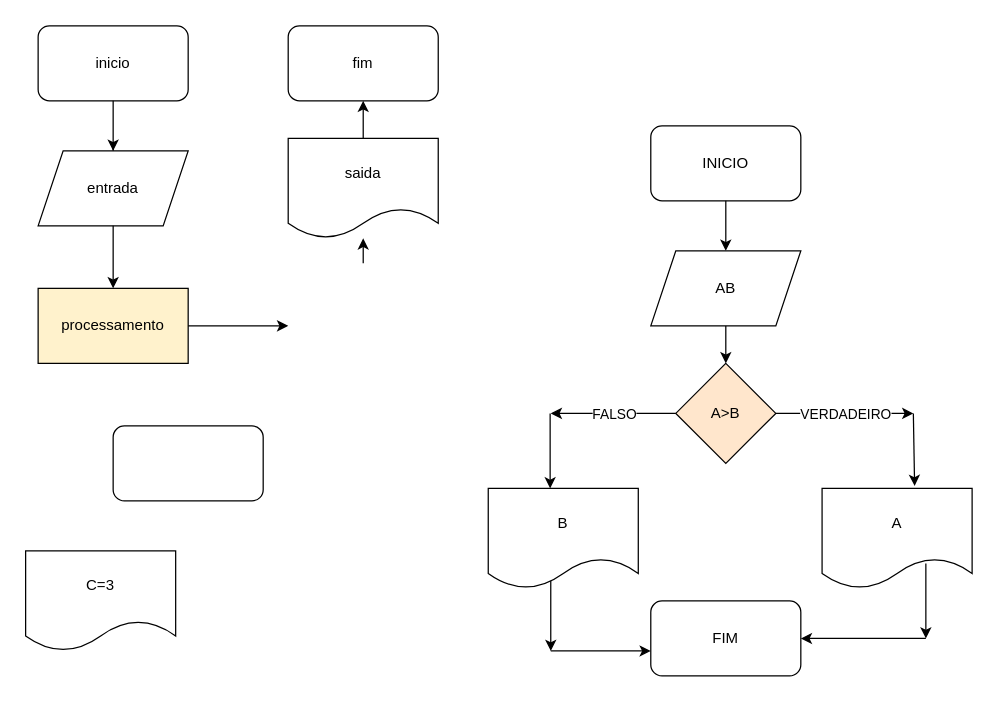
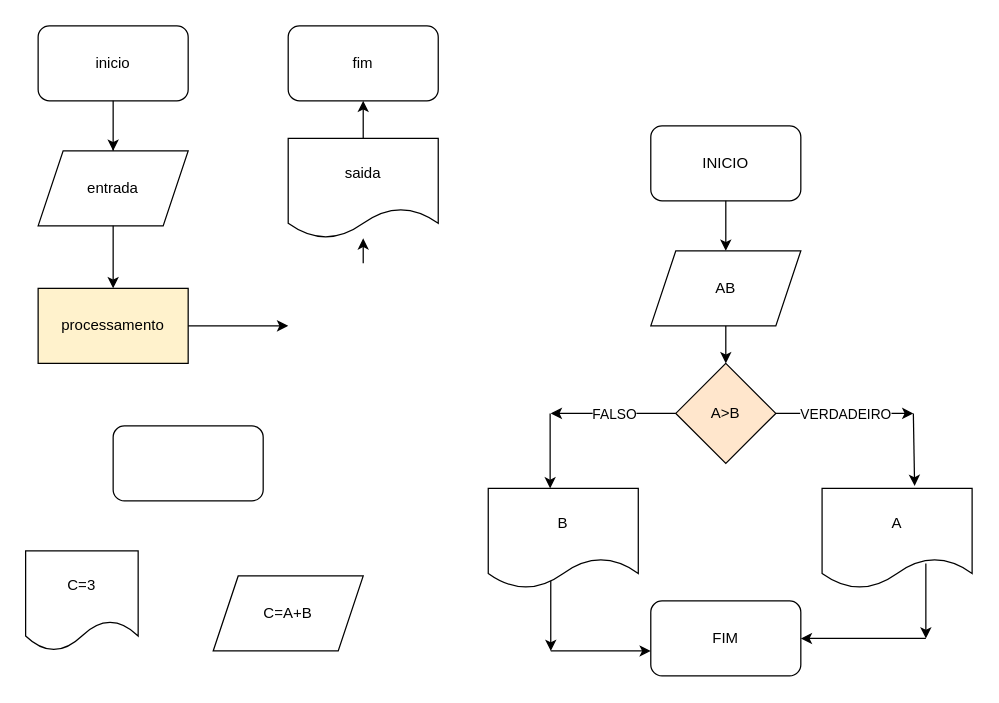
- <mxCell id="15" value="C=3" style="shape=document;whiteSpace=wrap;html=1;boundedLbl=1;" vertex="1" parent="1"><mxGeometry x="20" y="440" width="120" height="80" as="geometry" /></mxCell>
+ <mxCell id="15" value="C=3" style="shape=document;whiteSpace=wrap;html=1;boundedLbl=1;" vertex="1" parent="1"><mxGeometry x="20" y="440" width="90" height="80" as="geometry" /></mxCell>
+ <mxCell id="14" value="C=A+B" style="shape=parallelogram;perimeter=parallelogramPerimeter;whiteSpace=wrap;html=1;fixedSize=1;" vertex="1" parent="1"><mxGeometry x="170" y="460" width="120" height="60" as="geometry" /></mxCell>
